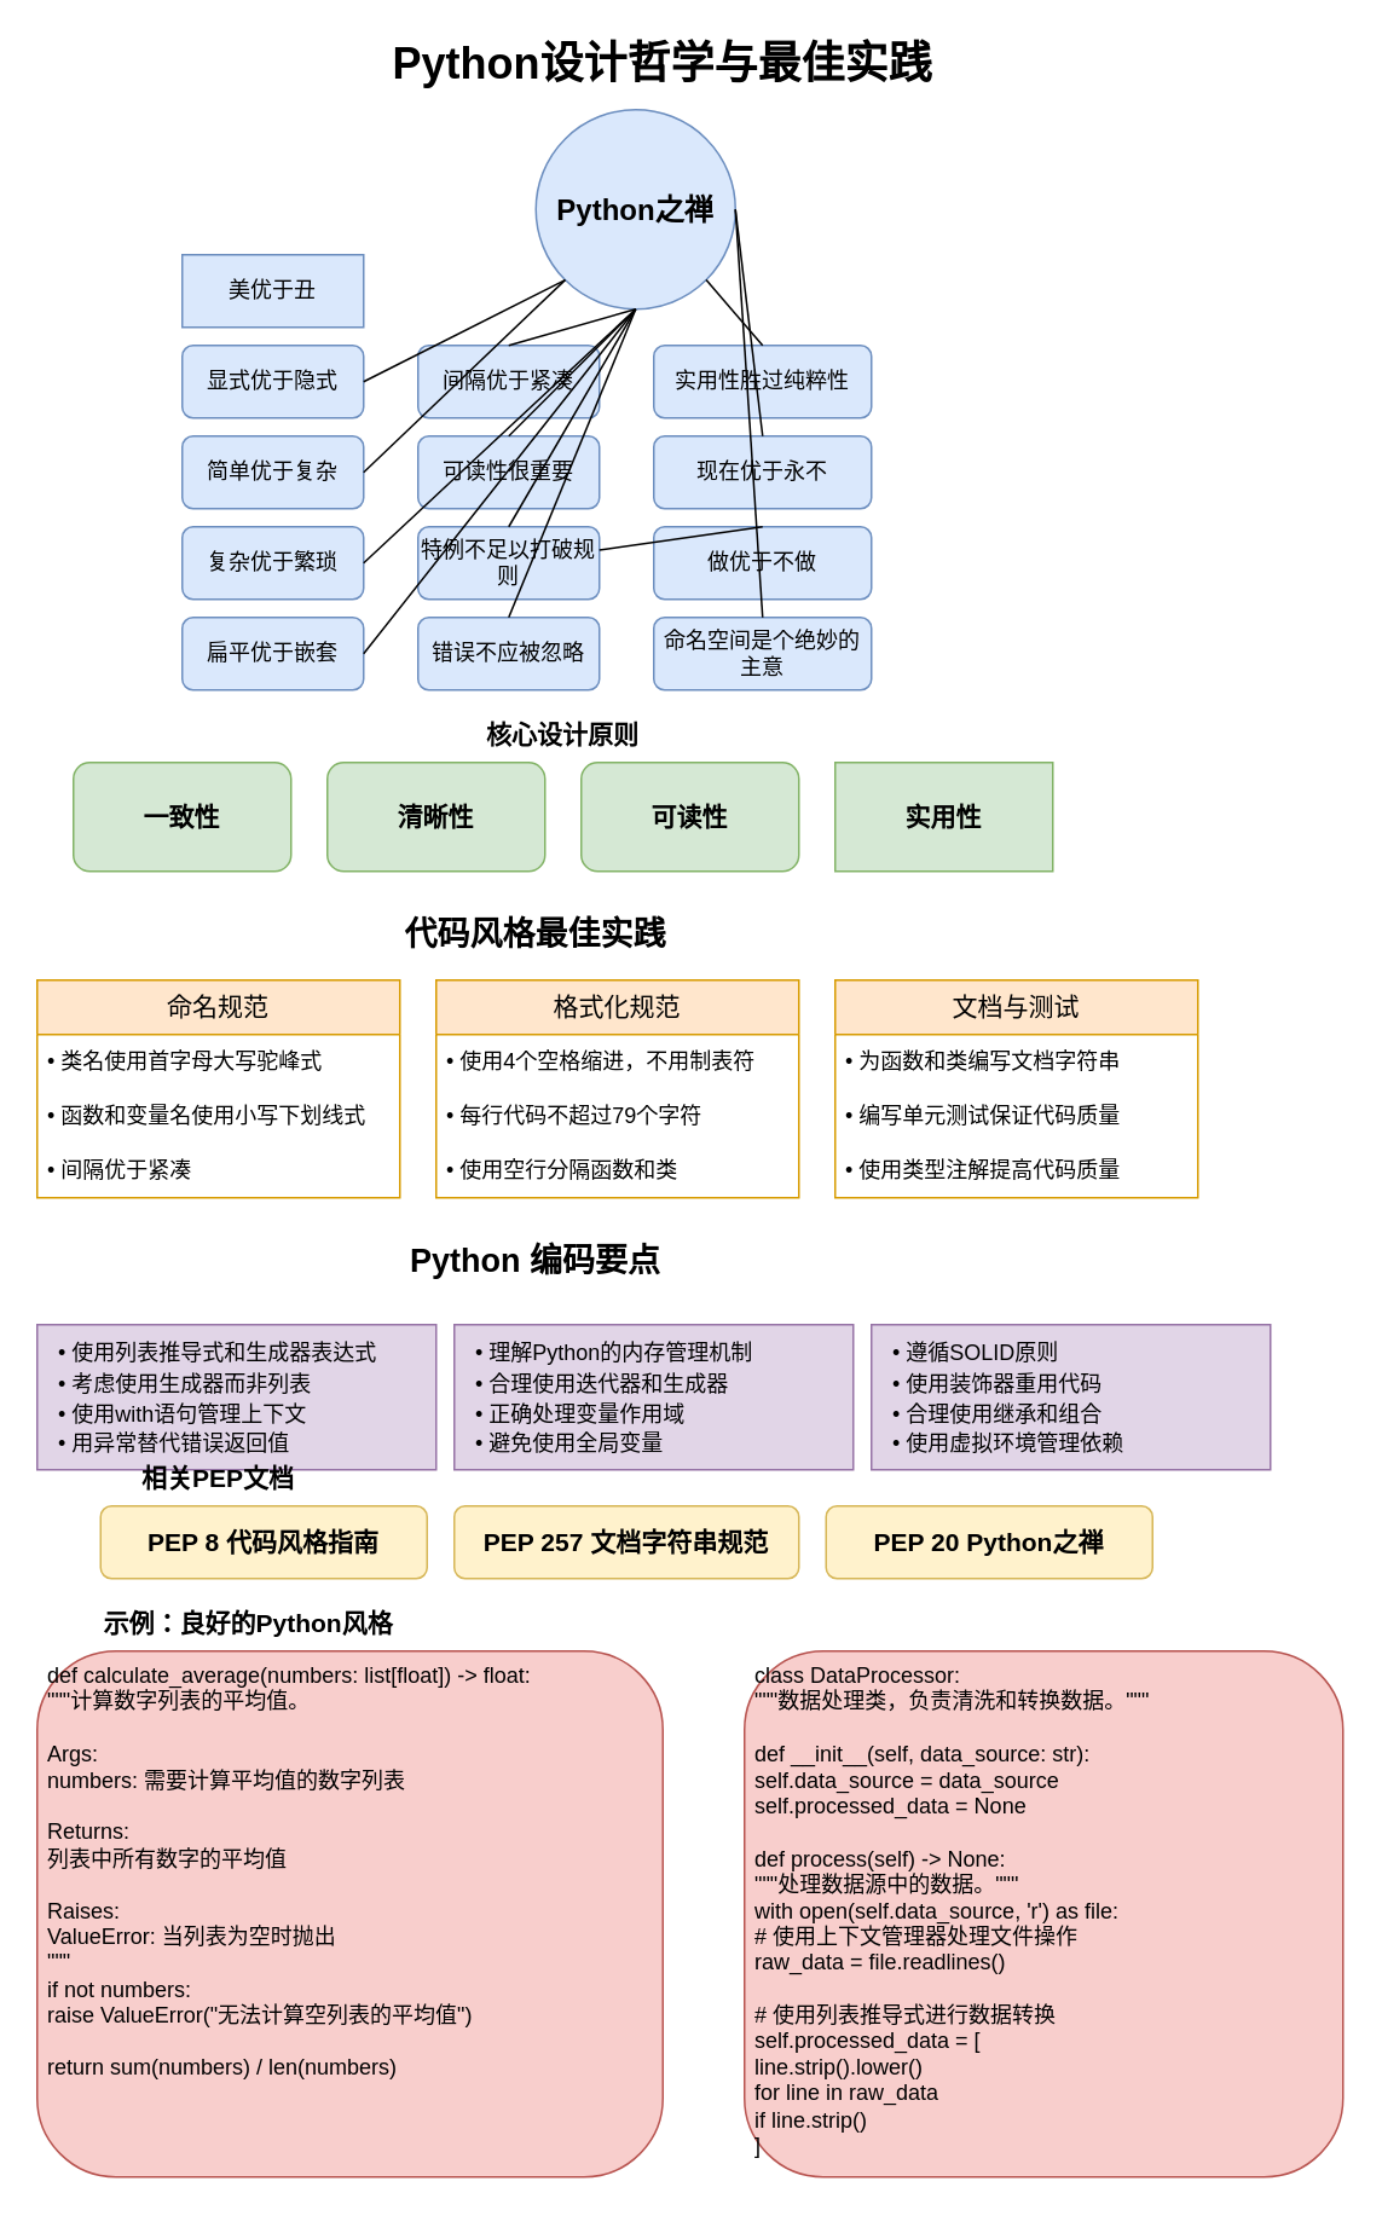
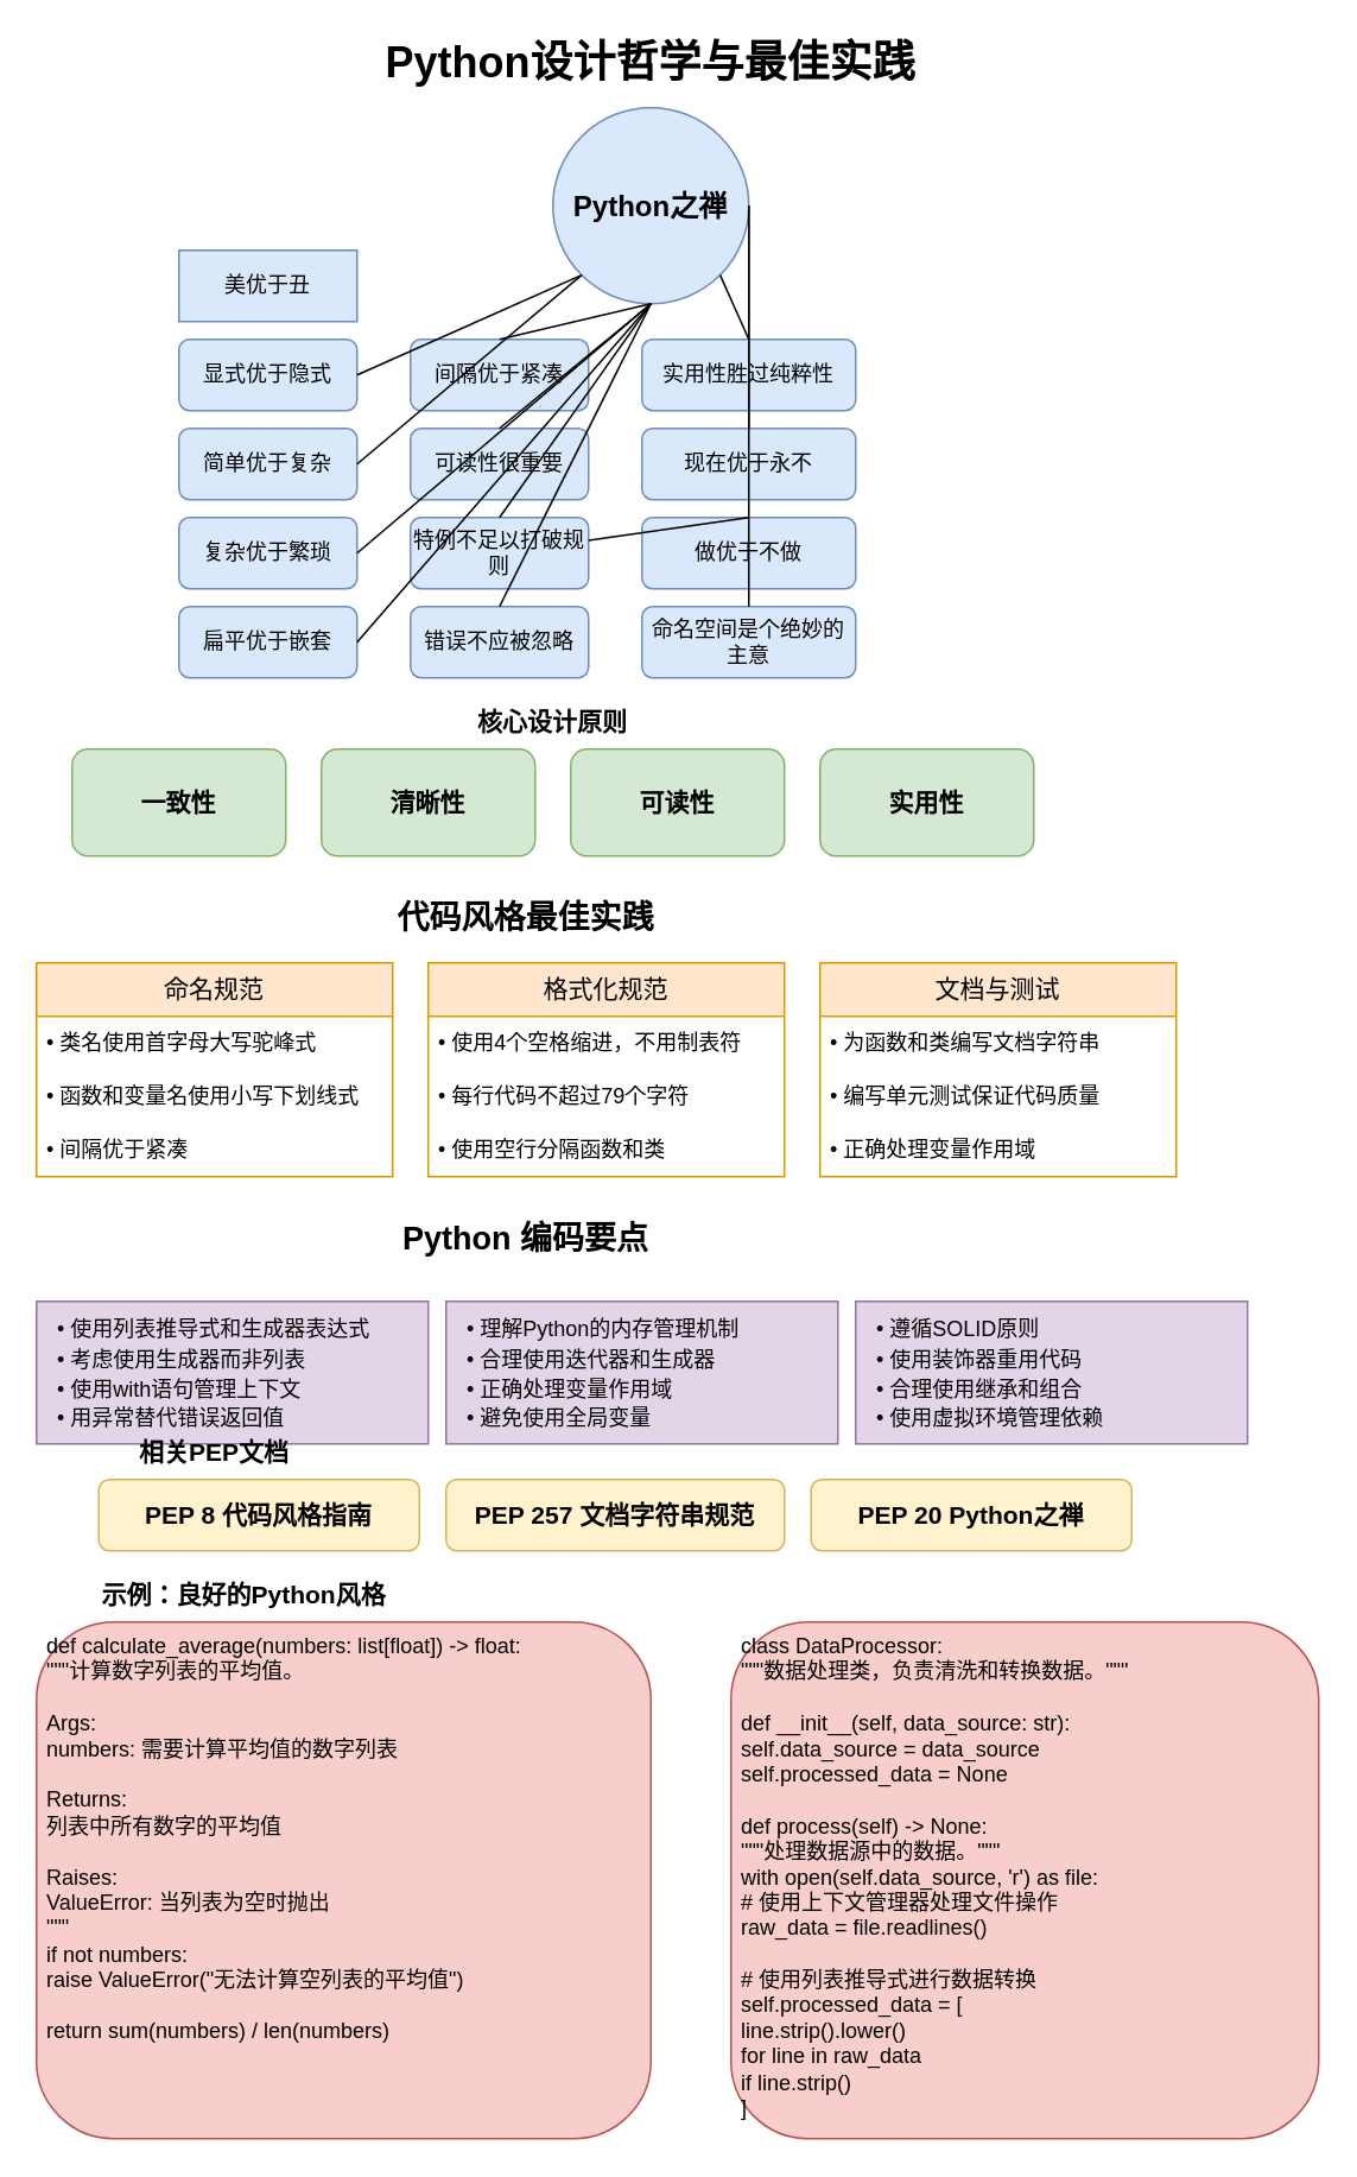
- <mxCell id="3" value="Python之禅" style="ellipse;whiteSpace=wrap;html=1;aspect=fixed;fontSize=16;fillColor=#dae8fc;strokeColor=#6c8ebf;fontStyle=1" parent="1" vertex="1"><mxGeometry x="295" y="60" width="110" height="110" as="geometry" /></mxCell>
+ <mxCell id="3" value="Python之禅" style="ellipse;whiteSpace=wrap;html=1;aspect=fixed;fontSize=16;fillColor=#dae8fc;strokeColor=#6c8ebf;fontStyle=1" parent="1" vertex="1"><mxGeometry x="310" y="60" width="110" height="110" as="geometry" /></mxCell>
- <mxCell id="32" value="实用性" style="whiteSpace=wrap;html=1;fontSize=14;fillColor=#d5e8d4;strokeColor=#82b366;fontStyle=1;rounded=0;" parent="1" vertex="1"><mxGeometry x="460" y="420" width="120" height="60" as="geometry" /></mxCell>
+ <mxCell id="32" value="实用性" style="rounded=1;whiteSpace=wrap;html=1;fontSize=14;fillColor=#d5e8d4;strokeColor=#82b366;fontStyle=1" parent="1" vertex="1"><mxGeometry x="460" y="420" width="120" height="60" as="geometry" /></mxCell>
- <mxCell id="45" value="• 使用类型注解提高代码质量" style="text;strokeColor=none;fillColor=none;align=left;verticalAlign=middle;spacingLeft=4;spacingRight=4;overflow=hidden;points=[[0,0.5],[1,0.5]];portConstraint=eastwest;rotatable=0;whiteSpace=wrap;html=1;fontSize=12;" parent="42" vertex="1"><mxGeometry y="90" width="200" height="30" as="geometry" /></mxCell>
+ <mxCell id="45" value="• 正确处理变量作用域" style="text;strokeColor=none;fillColor=none;align=left;verticalAlign=middle;spacingLeft=4;spacingRight=4;overflow=hidden;points=[[0,0.5],[1,0.5]];portConstraint=eastwest;rotatable=0;whiteSpace=wrap;html=1;fontSize=12;" parent="42" vertex="1"><mxGeometry y="90" width="200" height="30" as="geometry" /></mxCell>
